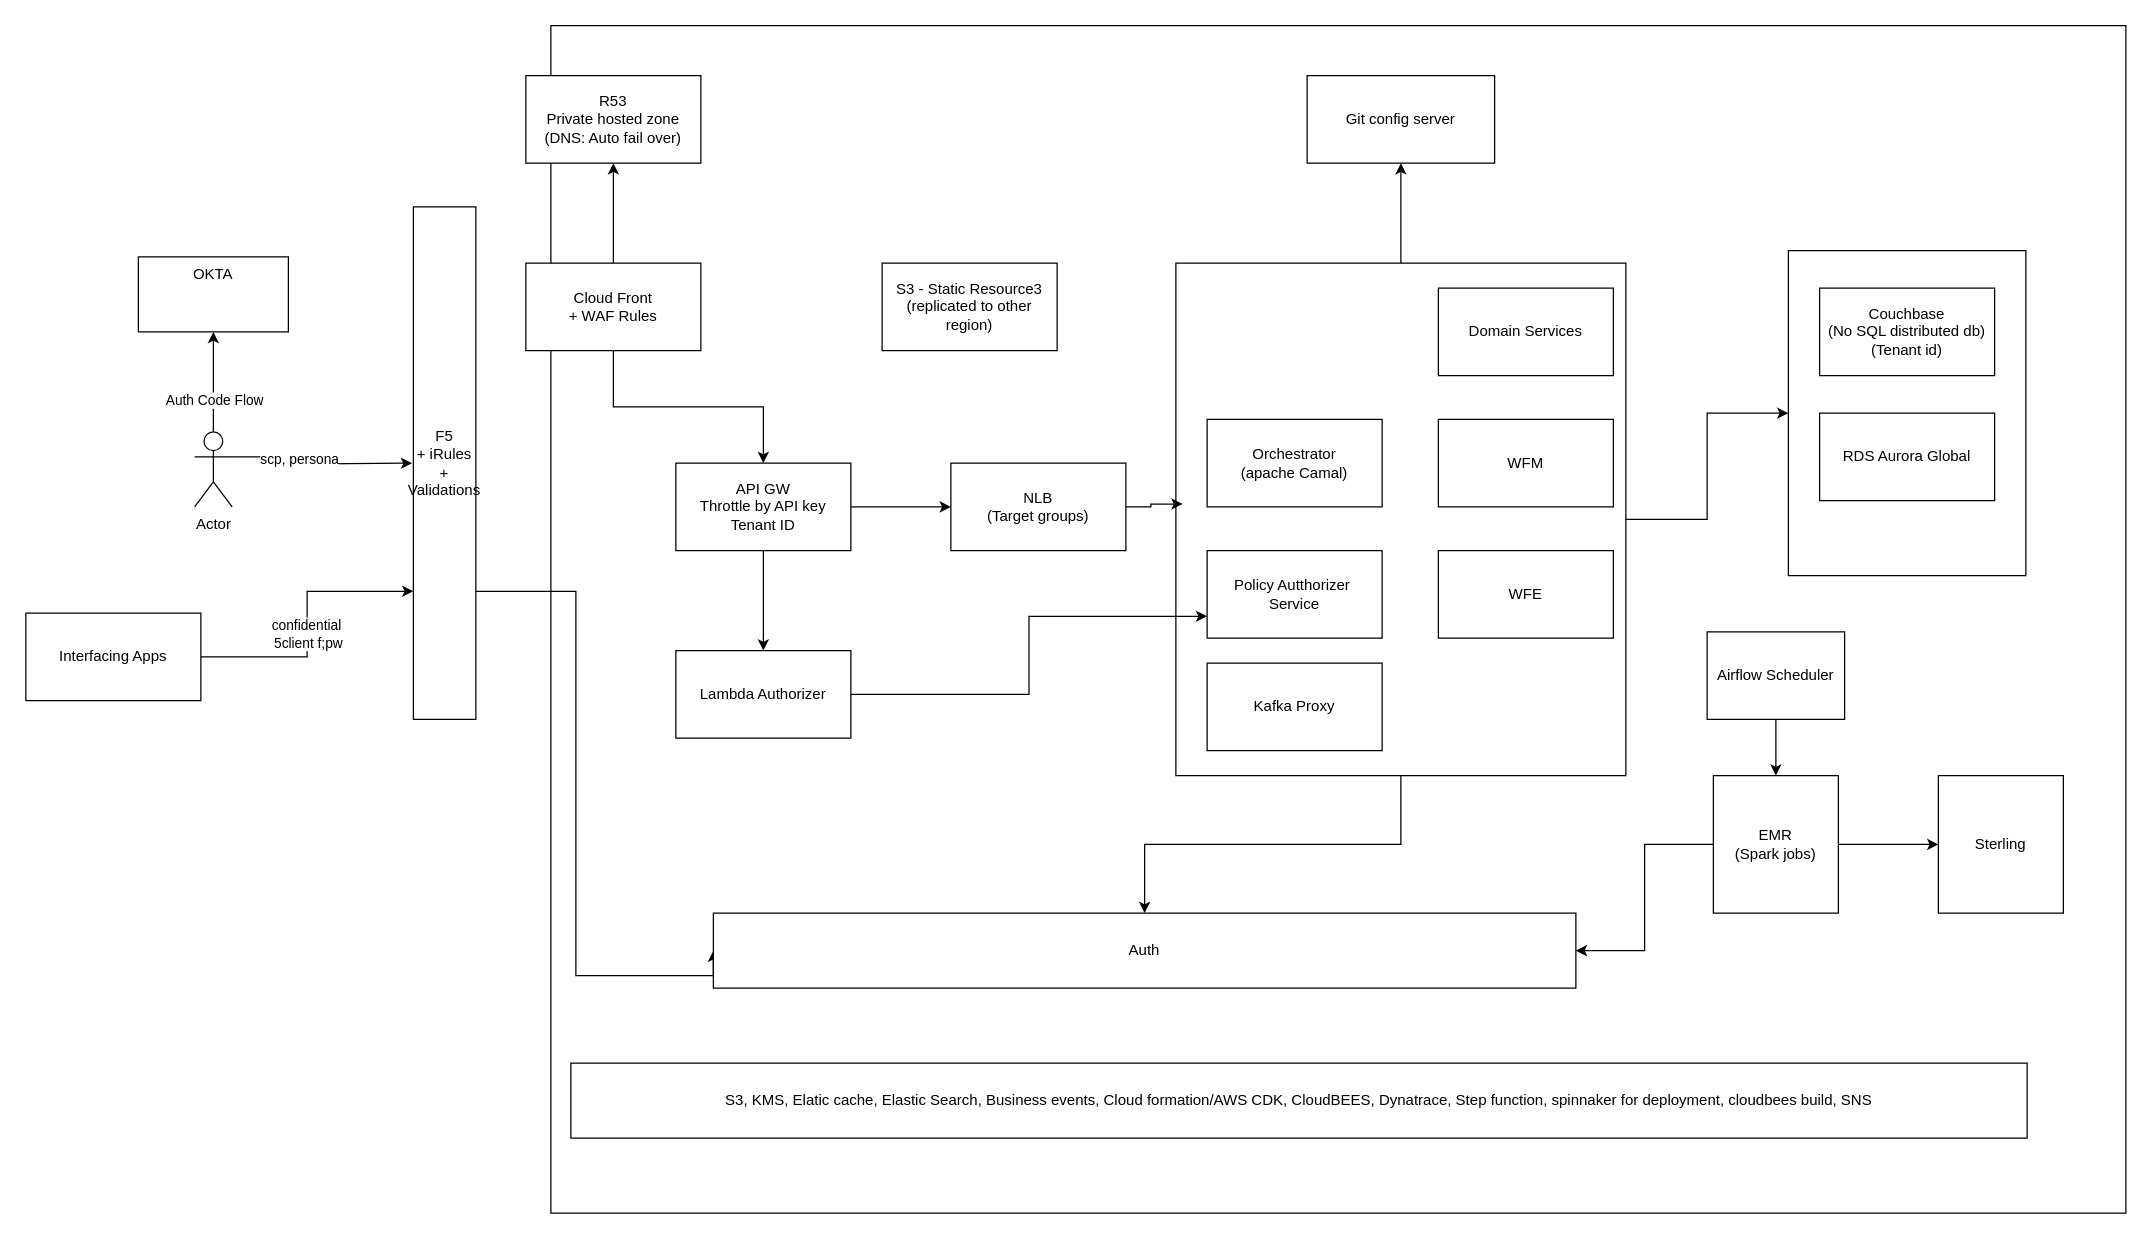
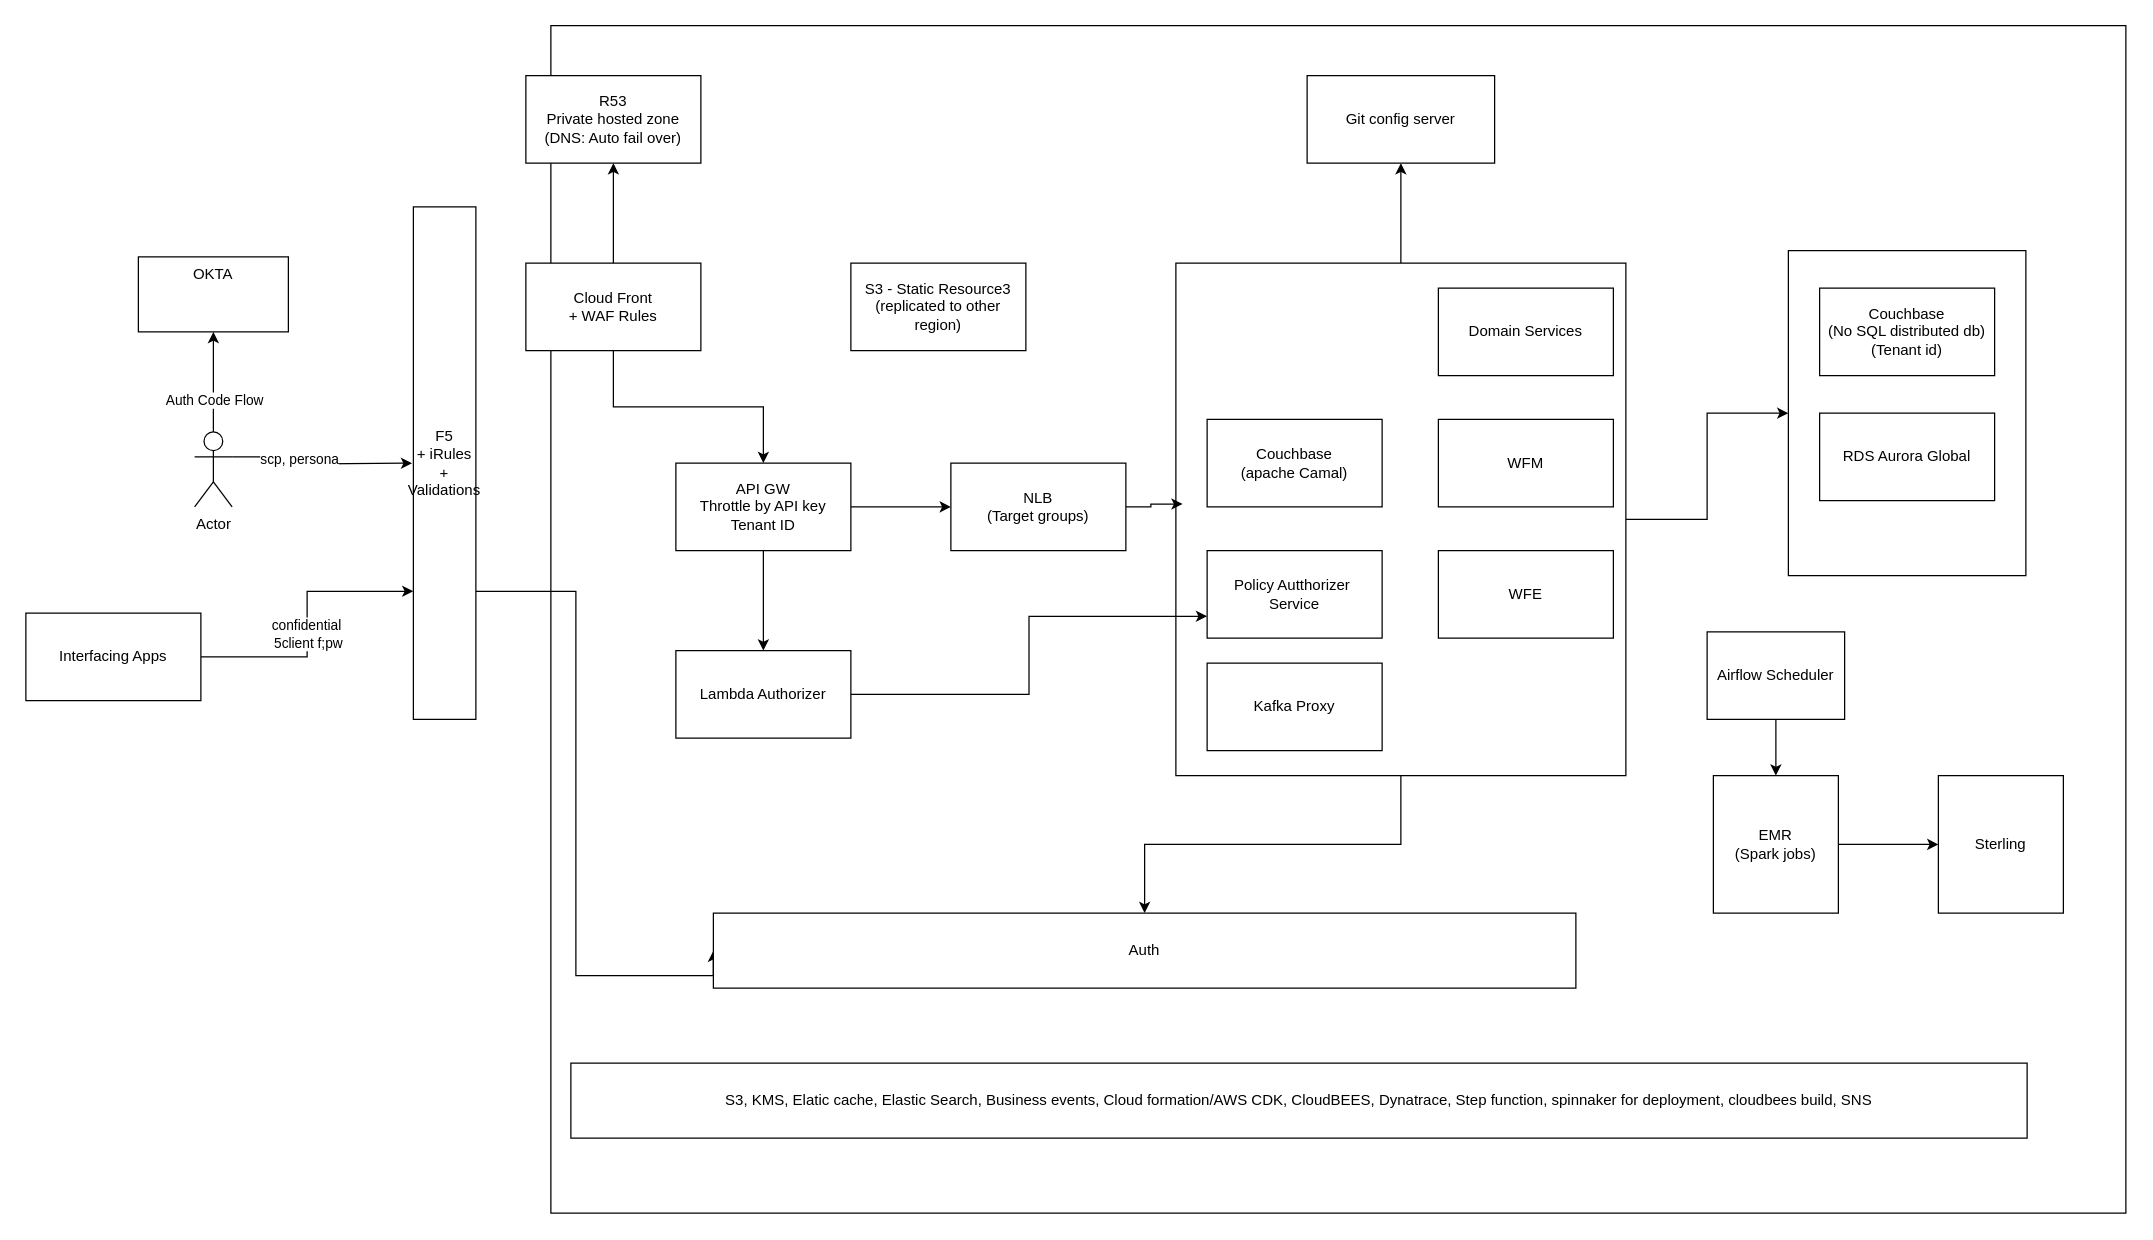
- <mxCell id="14" value="S3 - Static Resource3&lt;div&gt;(replicated to other region)&lt;/div&gt;" style="rounded=0;whiteSpace=wrap;html=1;" vertex="1" parent="1"><mxGeometry x="705" y="210" width="140" height="70" as="geometry" /></mxCell>
+ <mxCell id="14" value="S3 - Static Resource3&lt;div&gt;(replicated to other region)&lt;/div&gt;" style="rounded=0;whiteSpace=wrap;html=1;" vertex="1" parent="1"><mxGeometry x="680" y="210" width="140" height="70" as="geometry" /></mxCell>
- <mxCell id="23" value="Orchestrator&lt;div&gt;(apache Camal)&lt;/div&gt;" style="rounded=0;whiteSpace=wrap;html=1;" vertex="1" parent="1"><mxGeometry x="965" y="335" width="140" height="70" as="geometry" /></mxCell>
+ <mxCell id="23" value="Couchbase&lt;div&gt;(apache Camal)&lt;/div&gt;" style="rounded=0;whiteSpace=wrap;html=1;" vertex="1" parent="1"><mxGeometry x="965" y="335" width="140" height="70" as="geometry" /></mxCell>
- <mxCell id="42" style="edgeStyle=orthogonalEdgeStyle;rounded=0;orthogonalLoop=1;jettySize=auto;html=1;exitX=0;exitY=0.5;exitDx=0;exitDy=0;" edge="1" parent="1" source="44" target="33"><mxGeometry relative="1" as="geometry" /></mxCell>
